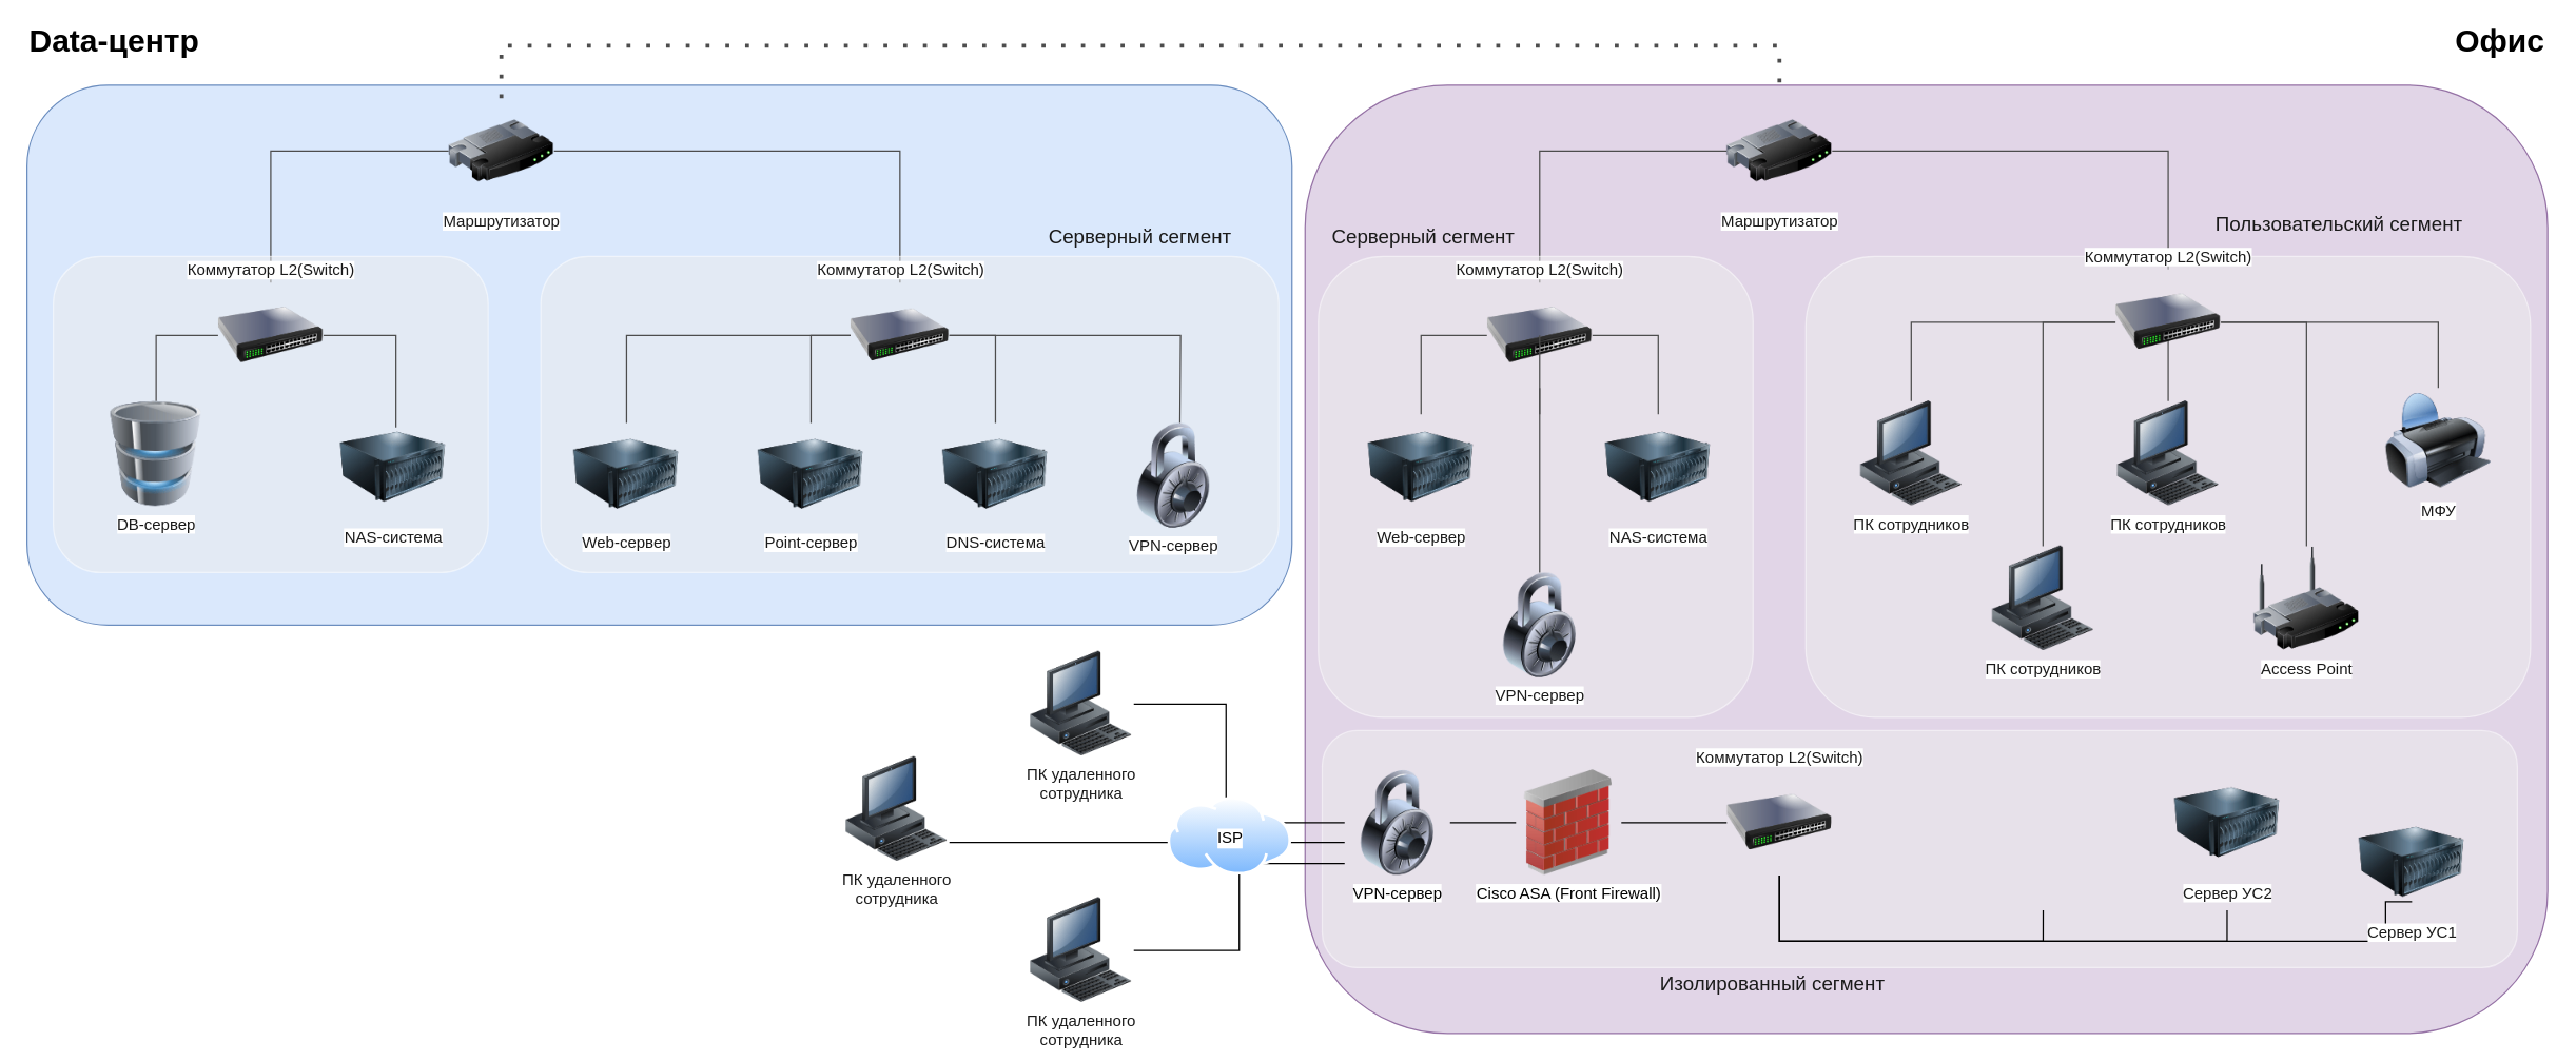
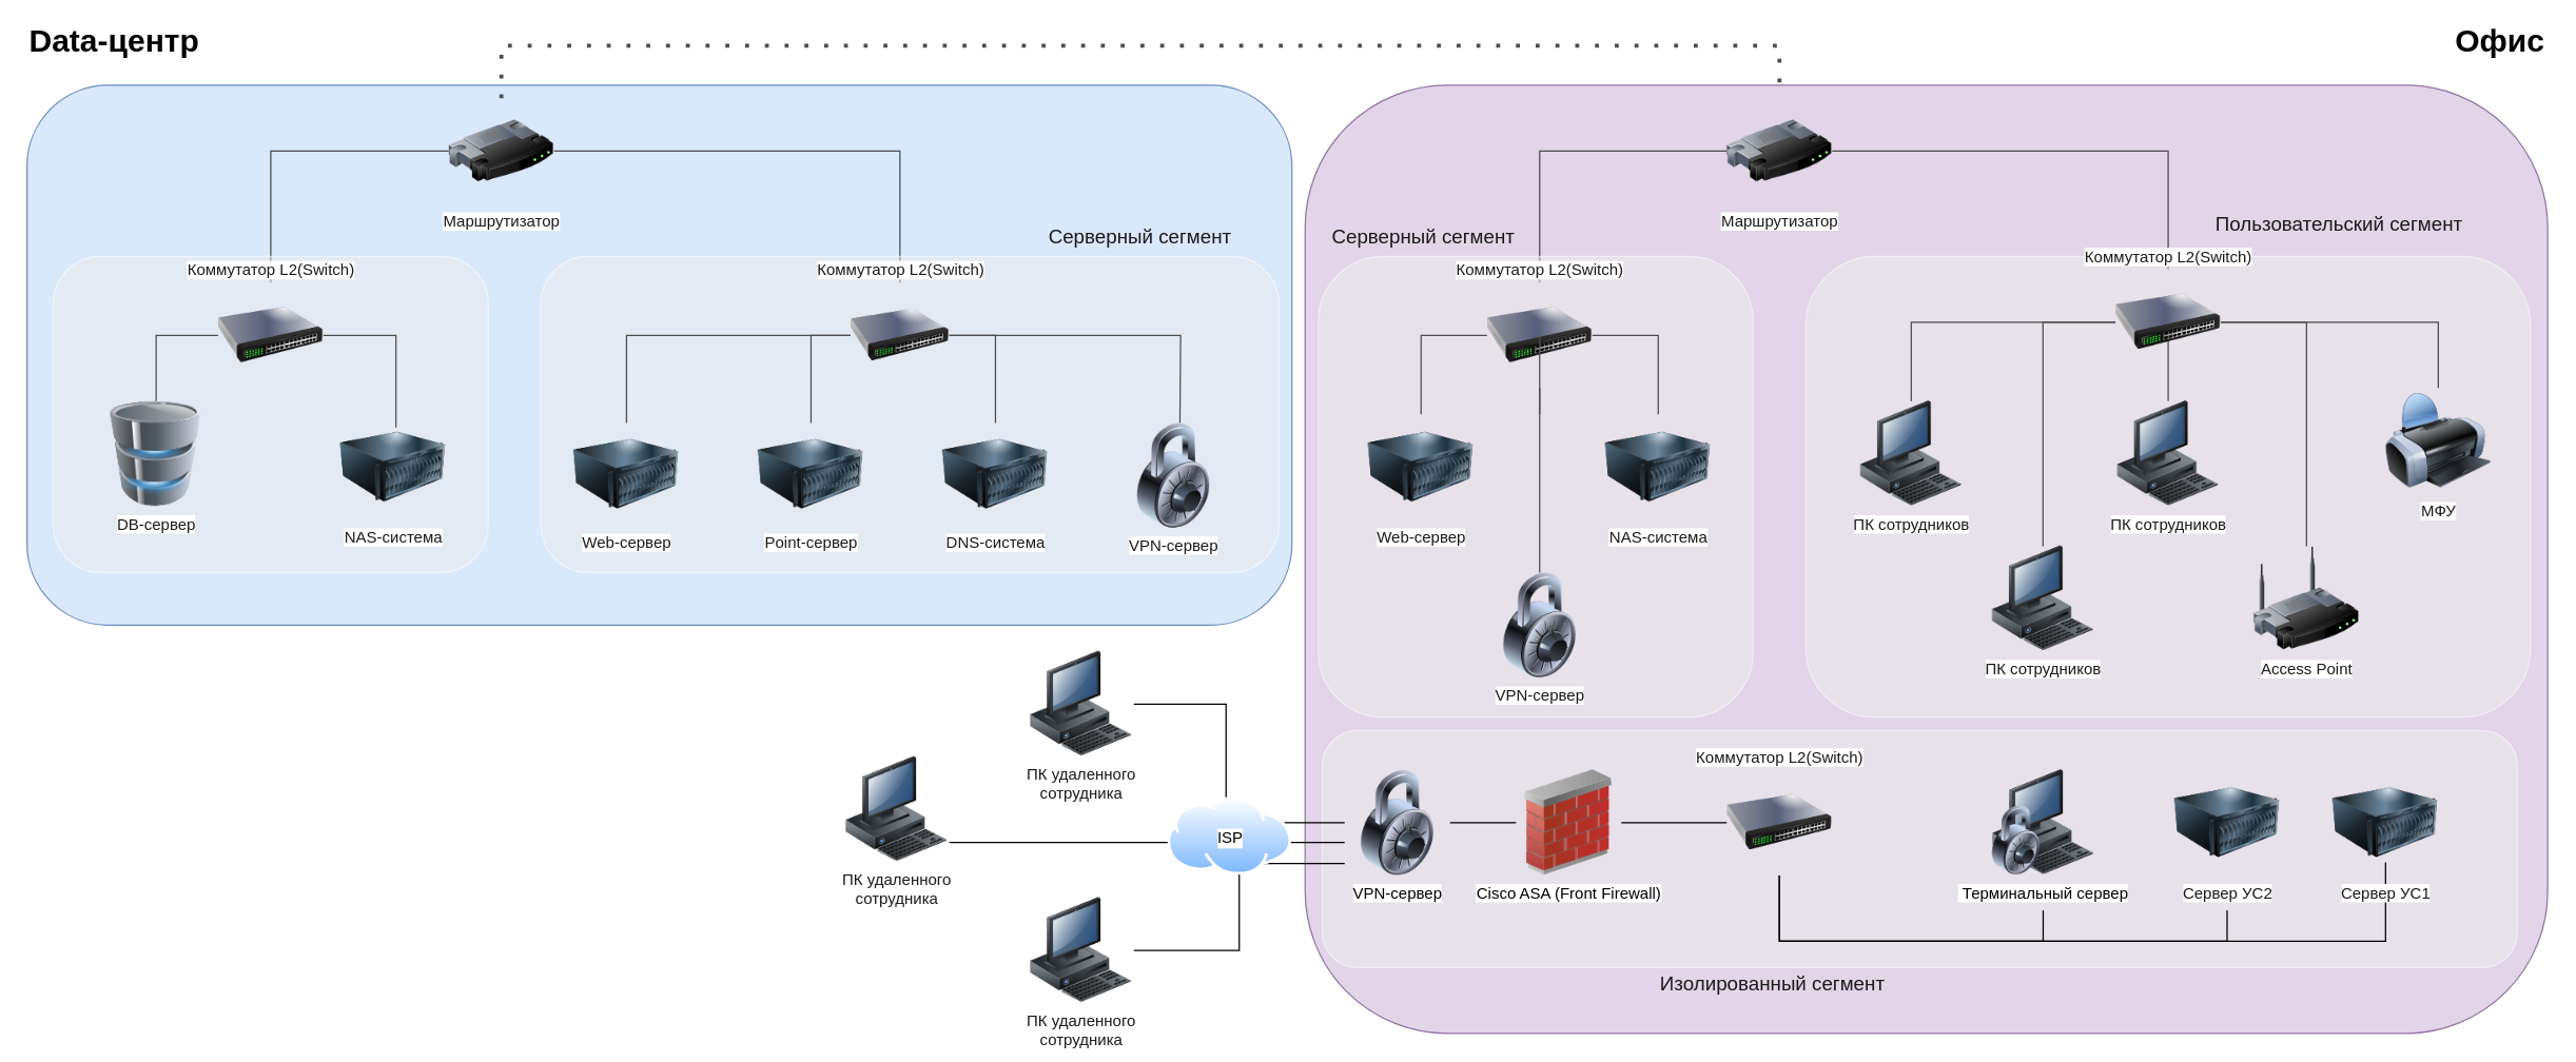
+ <mxCell id="64" value="&amp;nbsp;Терминальный сервер" style="image;html=1;image=img/lib/clip_art/computers/Secure_System_128x128.png" vertex="1" parent="1"><mxGeometry x="1510" y="570" width="80" height="80" as="geometry" /></mxCell>
- <mxCell id="68" value="Сервер УС1" style="image;html=1;image=img/lib/clip_art/computers/Server_128x128.png;strokeColor=#FFFFFF;fontColor=#1A1A1A;fillColor=#EEEEEE;" vertex="1" parent="1"><mxGeometry x="1790" y="600" width="80" height="80" as="geometry" /></mxCell>
+ <mxCell id="68" value="Сервер УС1" style="image;html=1;image=img/lib/clip_art/computers/Server_128x128.png;strokeColor=#FFFFFF;fontColor=#1A1A1A;fillColor=#EEEEEE;" vertex="1" parent="1"><mxGeometry x="1770" y="570" width="80" height="80" as="geometry" /></mxCell>
